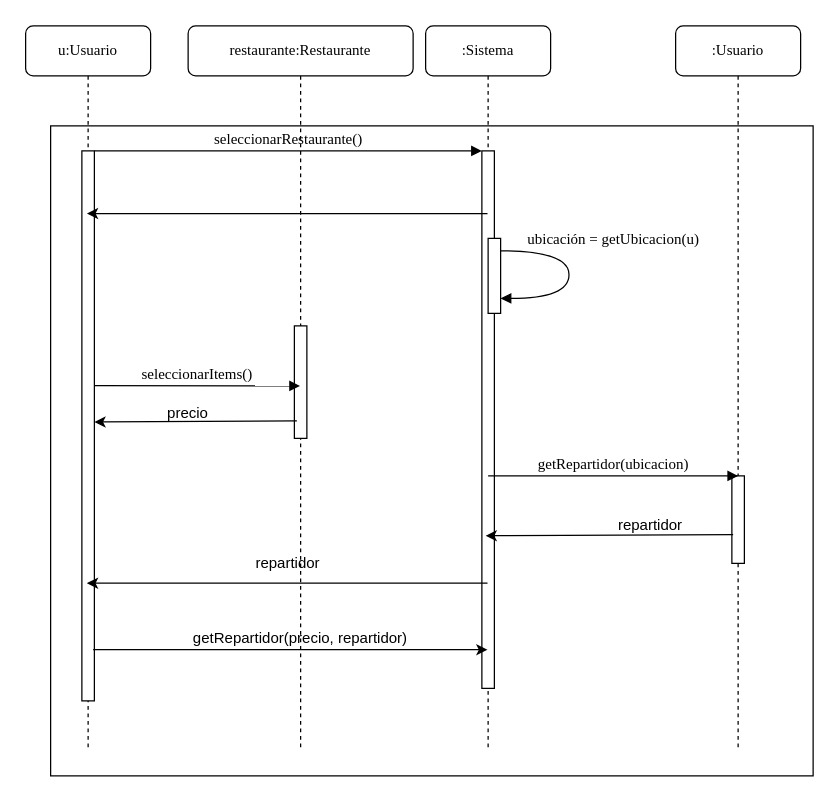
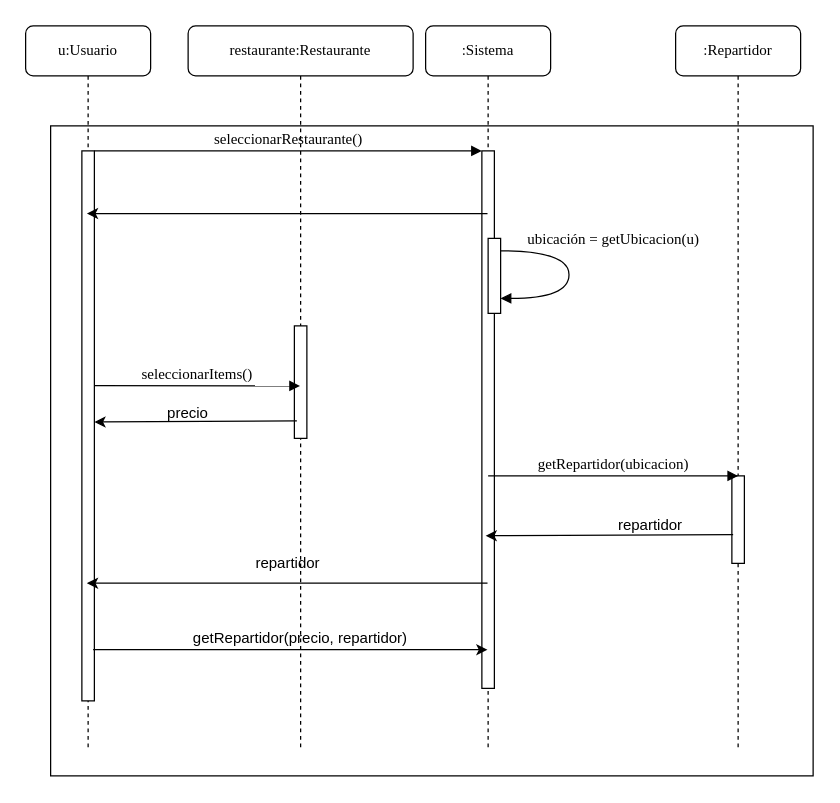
- <mxCell id="9" value=":Usuario" parent="1" vertex="1" style="shape=umlLifeline;perimeter=lifelinePerimeter;whiteSpace=wrap;html=1;container=1;collapsible=0;recursiveResize=0;outlineConnect=0;rounded=1;shadow=0;comic=0;labelBackgroundColor=none;strokeWidth=1;fontFamily=Verdana;fontSize=12;align=center;"><mxGeometry as="geometry" height="580" width="100" y="20" x="540" /></mxCell>
+ <mxCell id="9" value=":Repartidor" parent="1" vertex="1" style="shape=umlLifeline;perimeter=lifelinePerimeter;whiteSpace=wrap;html=1;container=1;collapsible=0;recursiveResize=0;outlineConnect=0;rounded=1;shadow=0;comic=0;labelBackgroundColor=none;strokeWidth=1;fontFamily=Verdana;fontSize=12;align=center;"><mxGeometry as="geometry" height="580" width="100" y="20" x="540" /></mxCell>
